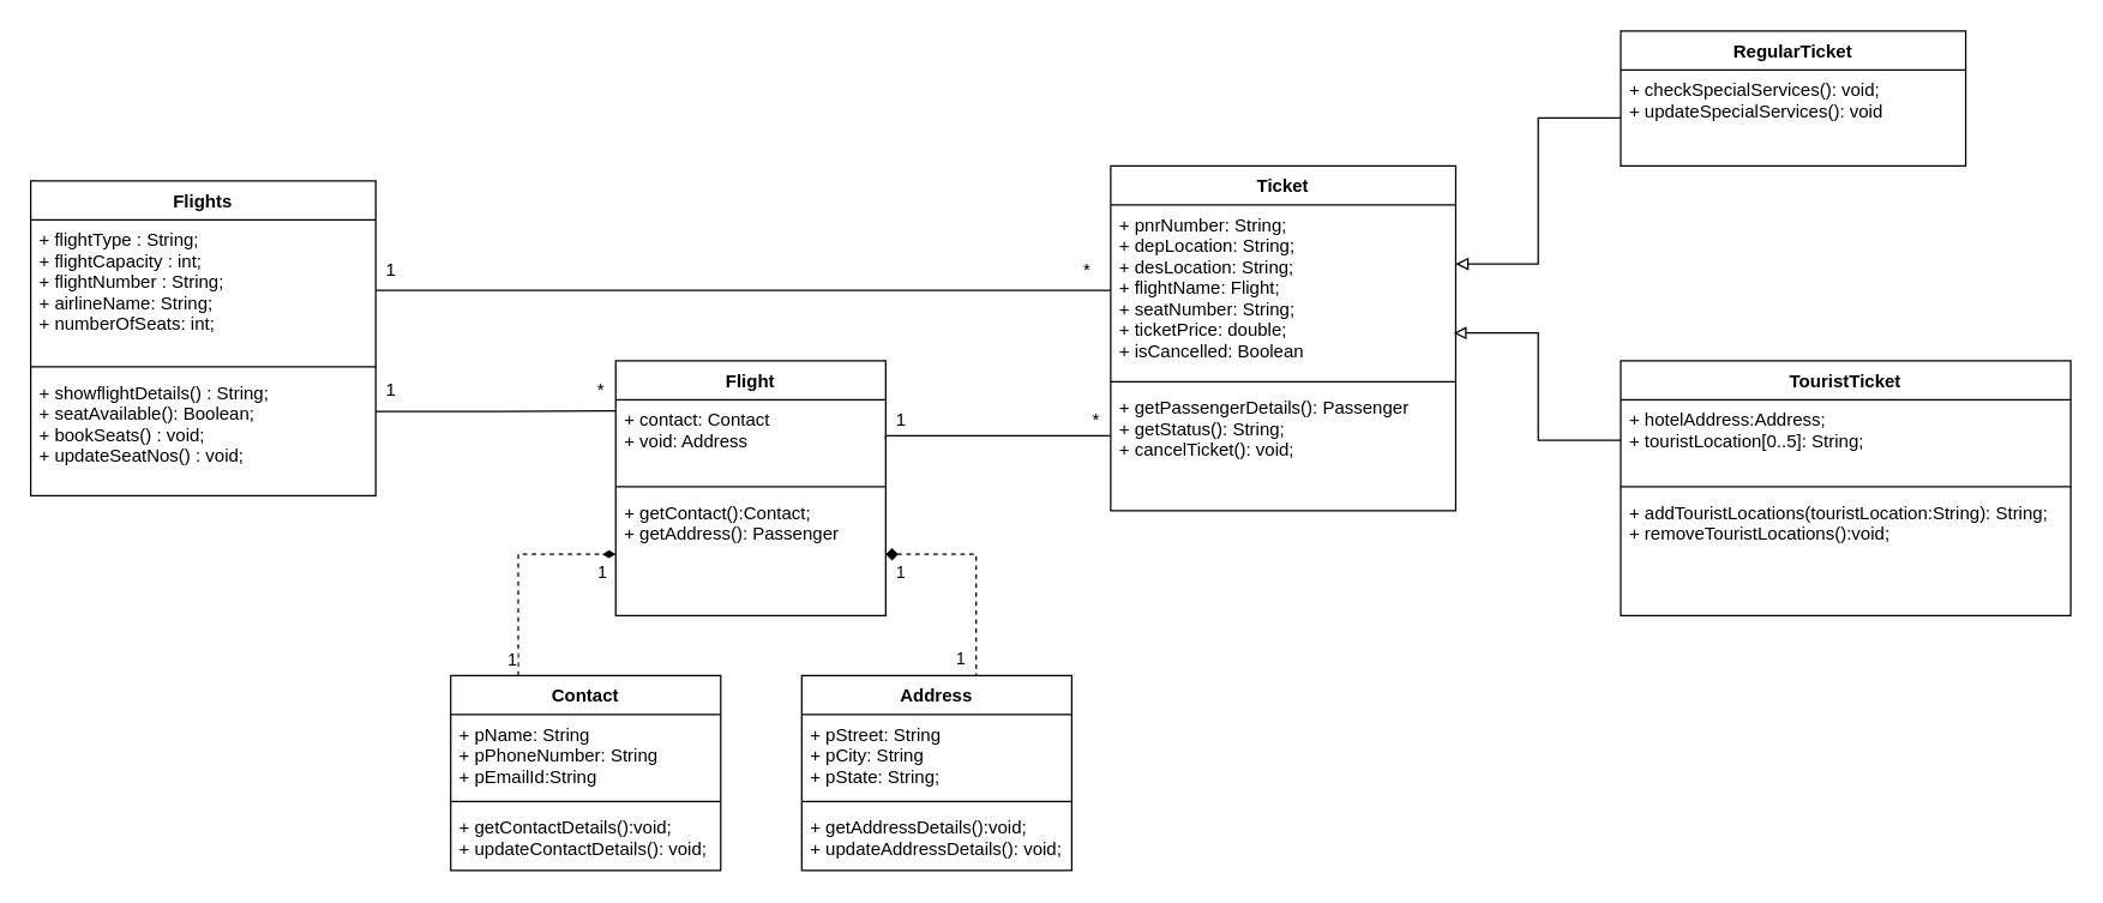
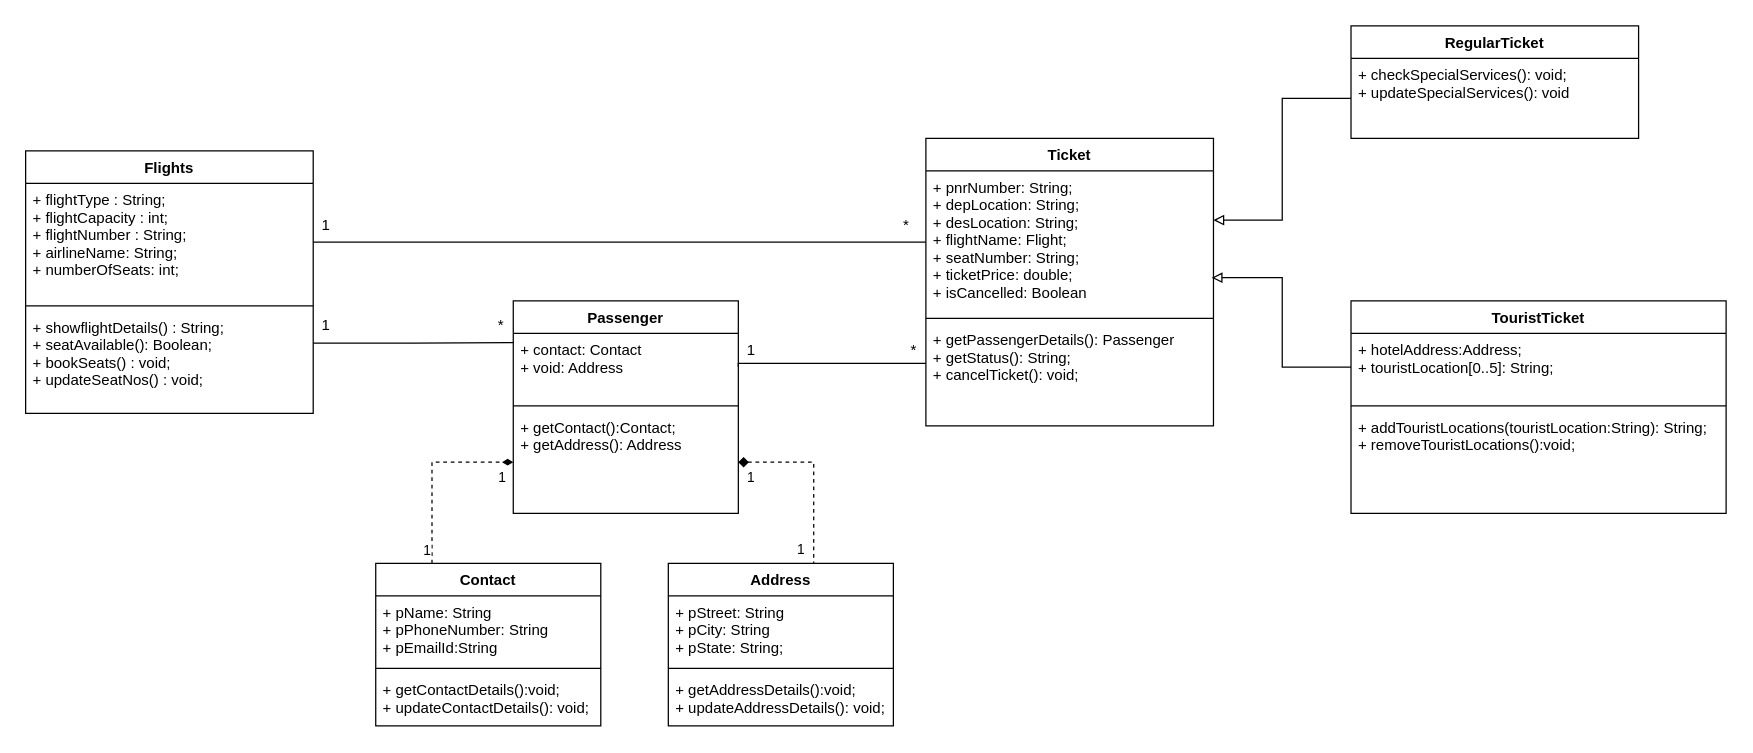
- <mxCell id="16" value="Flight" style="swimlane;fontStyle=1;align=center;verticalAlign=top;childLayout=stackLayout;horizontal=1;startSize=26;horizontalStack=0;resizeParent=1;resizeParentMax=0;resizeLast=0;collapsible=1;marginBottom=0;" parent="1" vertex="1"><mxGeometry x="410" y="240" width="180" height="170" as="geometry" /></mxCell>
+ <mxCell id="16" value="Passenger" style="swimlane;fontStyle=1;align=center;verticalAlign=top;childLayout=stackLayout;horizontal=1;startSize=26;horizontalStack=0;resizeParent=1;resizeParentMax=0;resizeLast=0;collapsible=1;marginBottom=0;" parent="1" vertex="1"><mxGeometry x="410" y="240" width="180" height="170" as="geometry" /></mxCell>
- <mxCell id="19" value="+ getContact():Contact;&#10;+ getAddress(): Passenger" style="text;strokeColor=none;fillColor=none;align=left;verticalAlign=top;spacingLeft=4;spacingRight=4;overflow=hidden;rotatable=0;points=[[0,0.5],[1,0.5]];portConstraint=eastwest;" parent="16" vertex="1"><mxGeometry y="88" width="180" height="82" as="geometry" /></mxCell>
+ <mxCell id="19" value="+ getContact():Contact;&#10;+ getAddress(): Address" style="text;strokeColor=none;fillColor=none;align=left;verticalAlign=top;spacingLeft=4;spacingRight=4;overflow=hidden;rotatable=0;points=[[0,0.5],[1,0.5]];portConstraint=eastwest;" parent="16" vertex="1"><mxGeometry y="88" width="180" height="82" as="geometry" /></mxCell>
